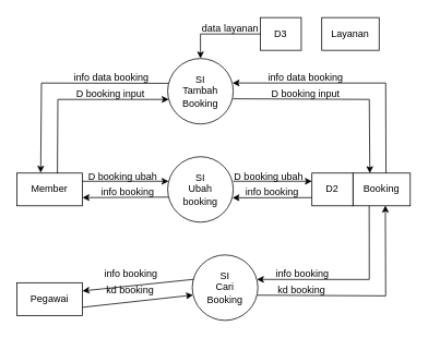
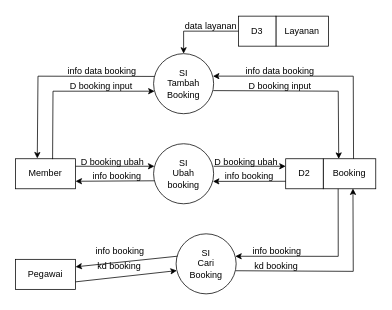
- <mxCell id="33" value="Layanan" style="rounded=0;whiteSpace=wrap;html=1;" vertex="1" parent="1"><mxGeometry x="392" y="21" width="70" height="40" as="geometry" /></mxCell>
+ <mxCell id="33" value="Layanan" style="rounded=0;whiteSpace=wrap;html=1;" vertex="1" parent="1"><mxGeometry x="367" y="21" width="70" height="40" as="geometry" /></mxCell>
